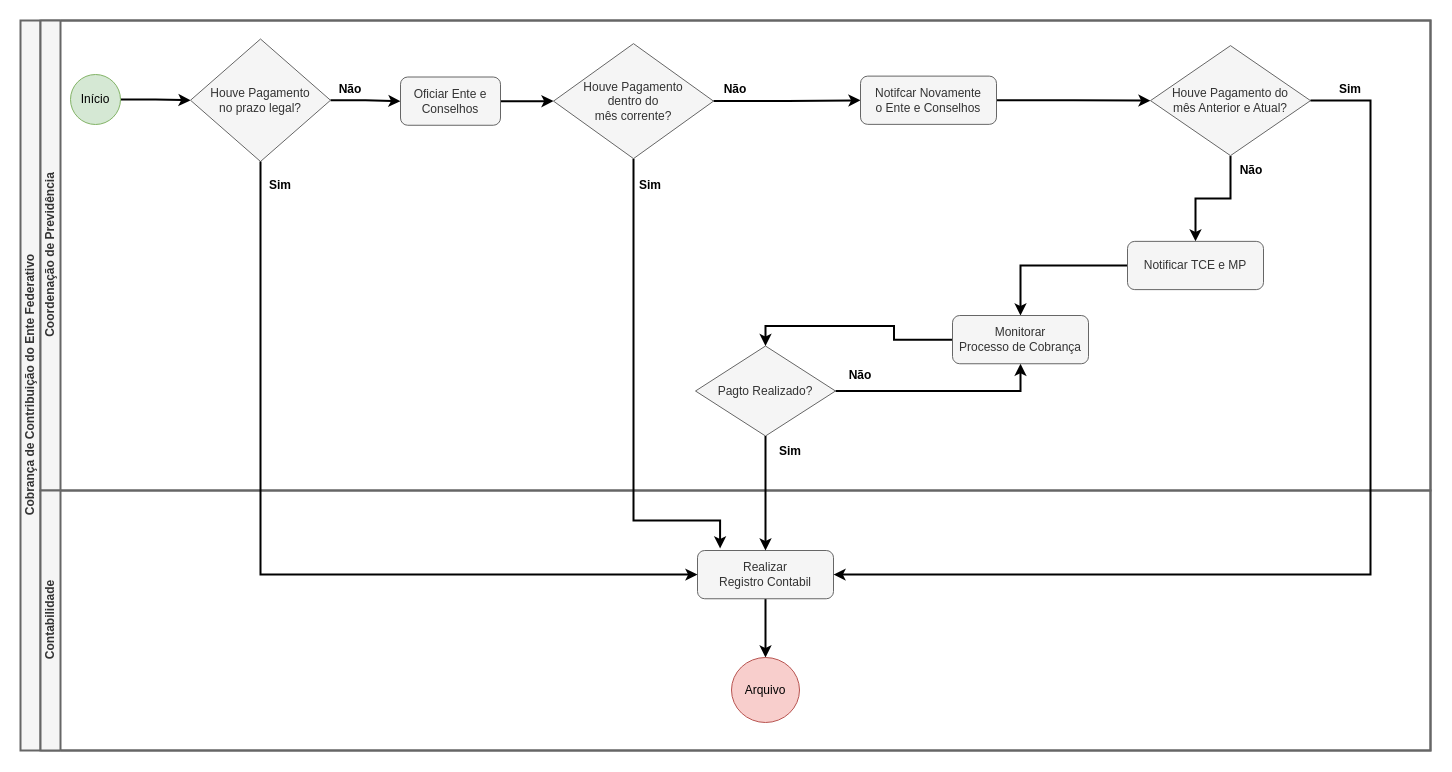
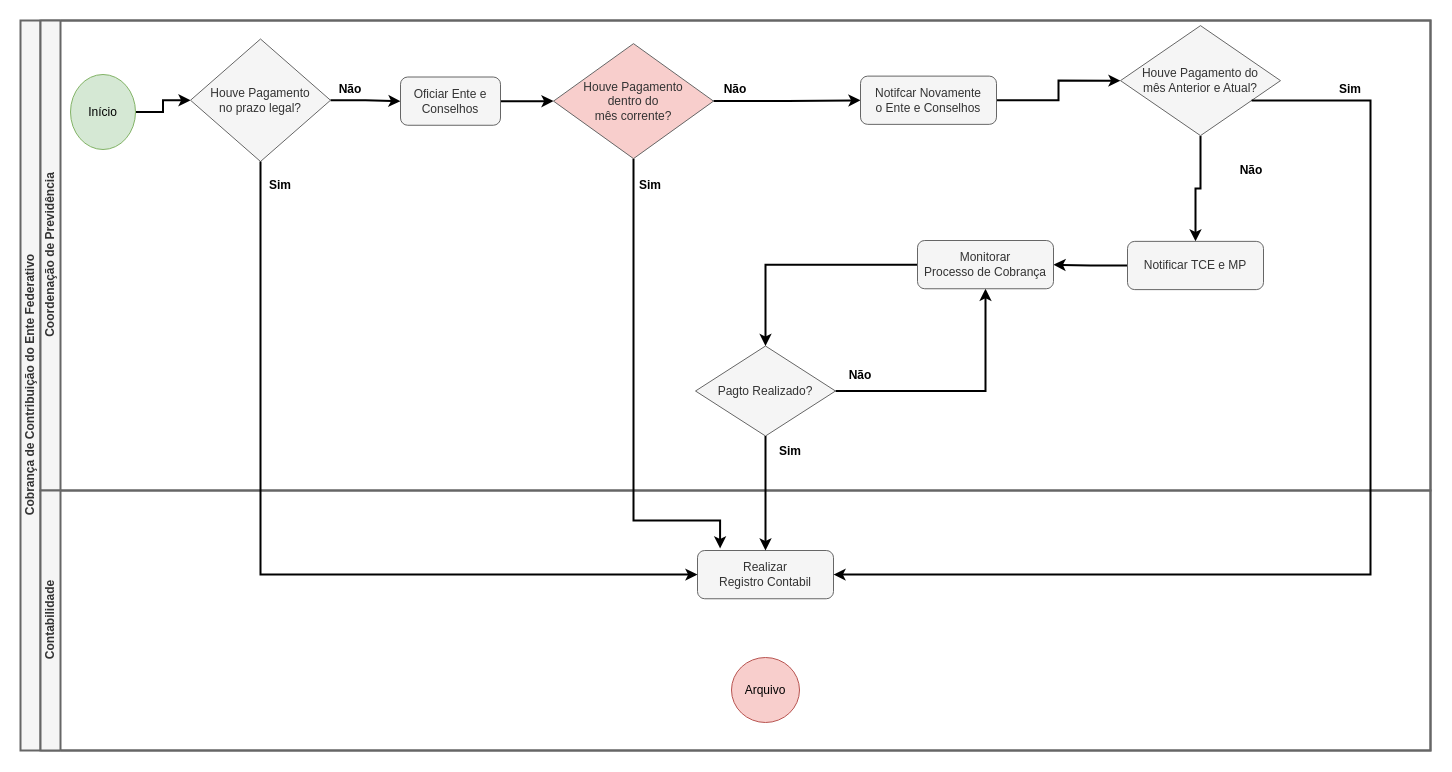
- <mxCell id="5" value="Início" style="ellipse;whiteSpace=wrap;html=1;fillColor=#d5e8d4;strokeColor=#82b366;" parent="3" vertex="1"><mxGeometry x="30" y="54" width="50" height="50" as="geometry" /></mxCell>
+ <mxCell id="5" value="Início" style="ellipse;whiteSpace=wrap;html=1;fillColor=#d5e8d4;strokeColor=#82b366;" parent="3" vertex="1"><mxGeometry x="30" y="54" width="65" height="75" as="geometry" /></mxCell>
- <mxCell id="14" value="Houve Pagamento&lt;br&gt;dentro do &lt;br&gt;mês corrente?" style="rhombus;whiteSpace=wrap;html=1;fillColor=#f5f5f5;fontColor=#333333;strokeColor=#666666;" parent="3" vertex="1"><mxGeometry x="513" y="23.13" width="160" height="115" as="geometry" /></mxCell>
+ <mxCell id="14" value="Houve Pagamento&lt;br&gt;dentro do &lt;br&gt;mês corrente?" style="rhombus;whiteSpace=wrap;html=1;fillColor=#f8cecc;fontColor=#333333;strokeColor=#666666;" parent="3" vertex="1"><mxGeometry x="513" y="23.13" width="160" height="115" as="geometry" /></mxCell>
- <mxCell id="12" value="Houve Pagamento do &lt;br&gt;mês Anterior e Atual?" style="rhombus;whiteSpace=wrap;html=1;fillColor=#f5f5f5;fontColor=#333333;strokeColor=#666666;" parent="3" vertex="1"><mxGeometry x="1110" y="25.13" width="160" height="110" as="geometry" /></mxCell>
+ <mxCell id="12" value="Houve Pagamento do &lt;br&gt;mês Anterior e Atual?" style="rhombus;whiteSpace=wrap;html=1;fillColor=#f5f5f5;fontColor=#333333;strokeColor=#666666;" parent="3" vertex="1"><mxGeometry x="1080" y="5.13" width="160" height="110" as="geometry" /></mxCell>
- <mxCell id="29" value="Monitorar &lt;br&gt;Processo de Cobrança" style="rounded=1;whiteSpace=wrap;html=1;fillColor=#f5f5f5;fontColor=#333333;strokeColor=#666666;" parent="3" vertex="1"><mxGeometry x="912" y="295" width="136" height="48.25" as="geometry" /></mxCell>
+ <mxCell id="29" value="Monitorar &lt;br&gt;Processo de Cobrança" style="rounded=1;whiteSpace=wrap;html=1;fillColor=#f5f5f5;fontColor=#333333;strokeColor=#666666;" parent="3" vertex="1"><mxGeometry x="877" y="220" width="136" height="48.25" as="geometry" /></mxCell>
- <mxCell id="33" style="edgeStyle=orthogonalEdgeStyle;rounded=0;orthogonalLoop=1;jettySize=auto;html=1;strokeWidth=2;" parent="30" source="34" target="32" edge="1"><mxGeometry relative="1" as="geometry" /></mxCell>
